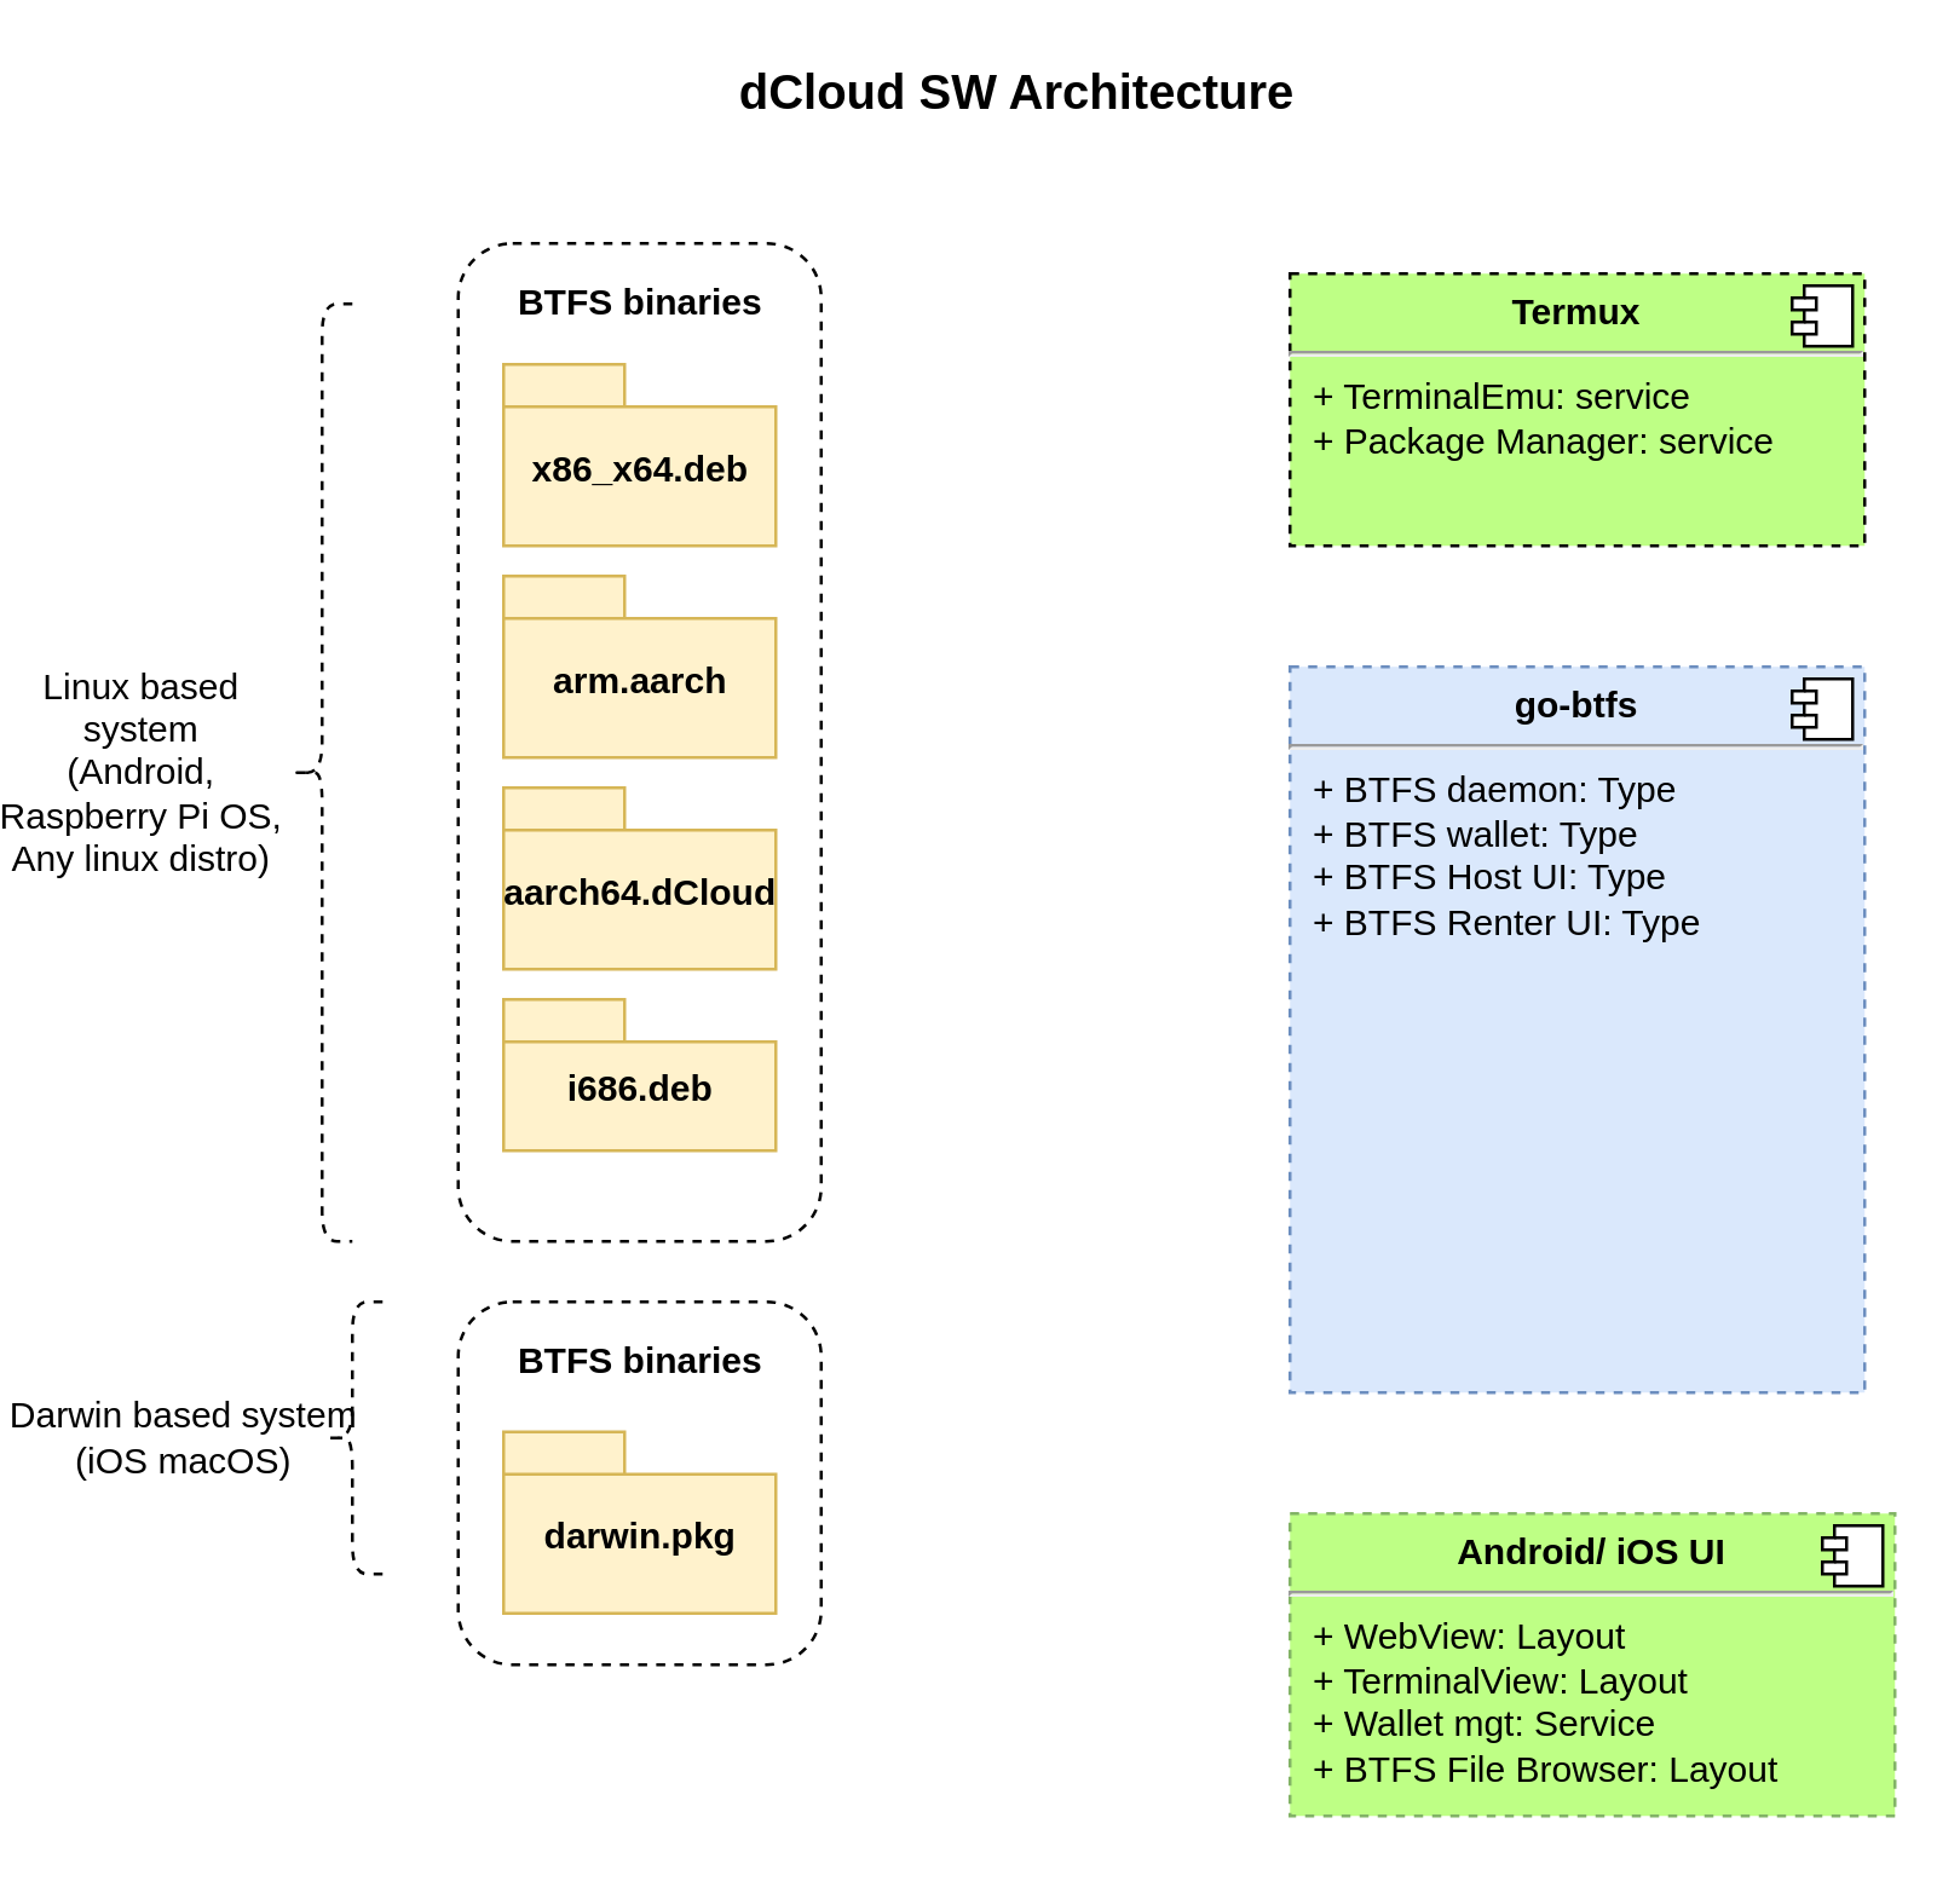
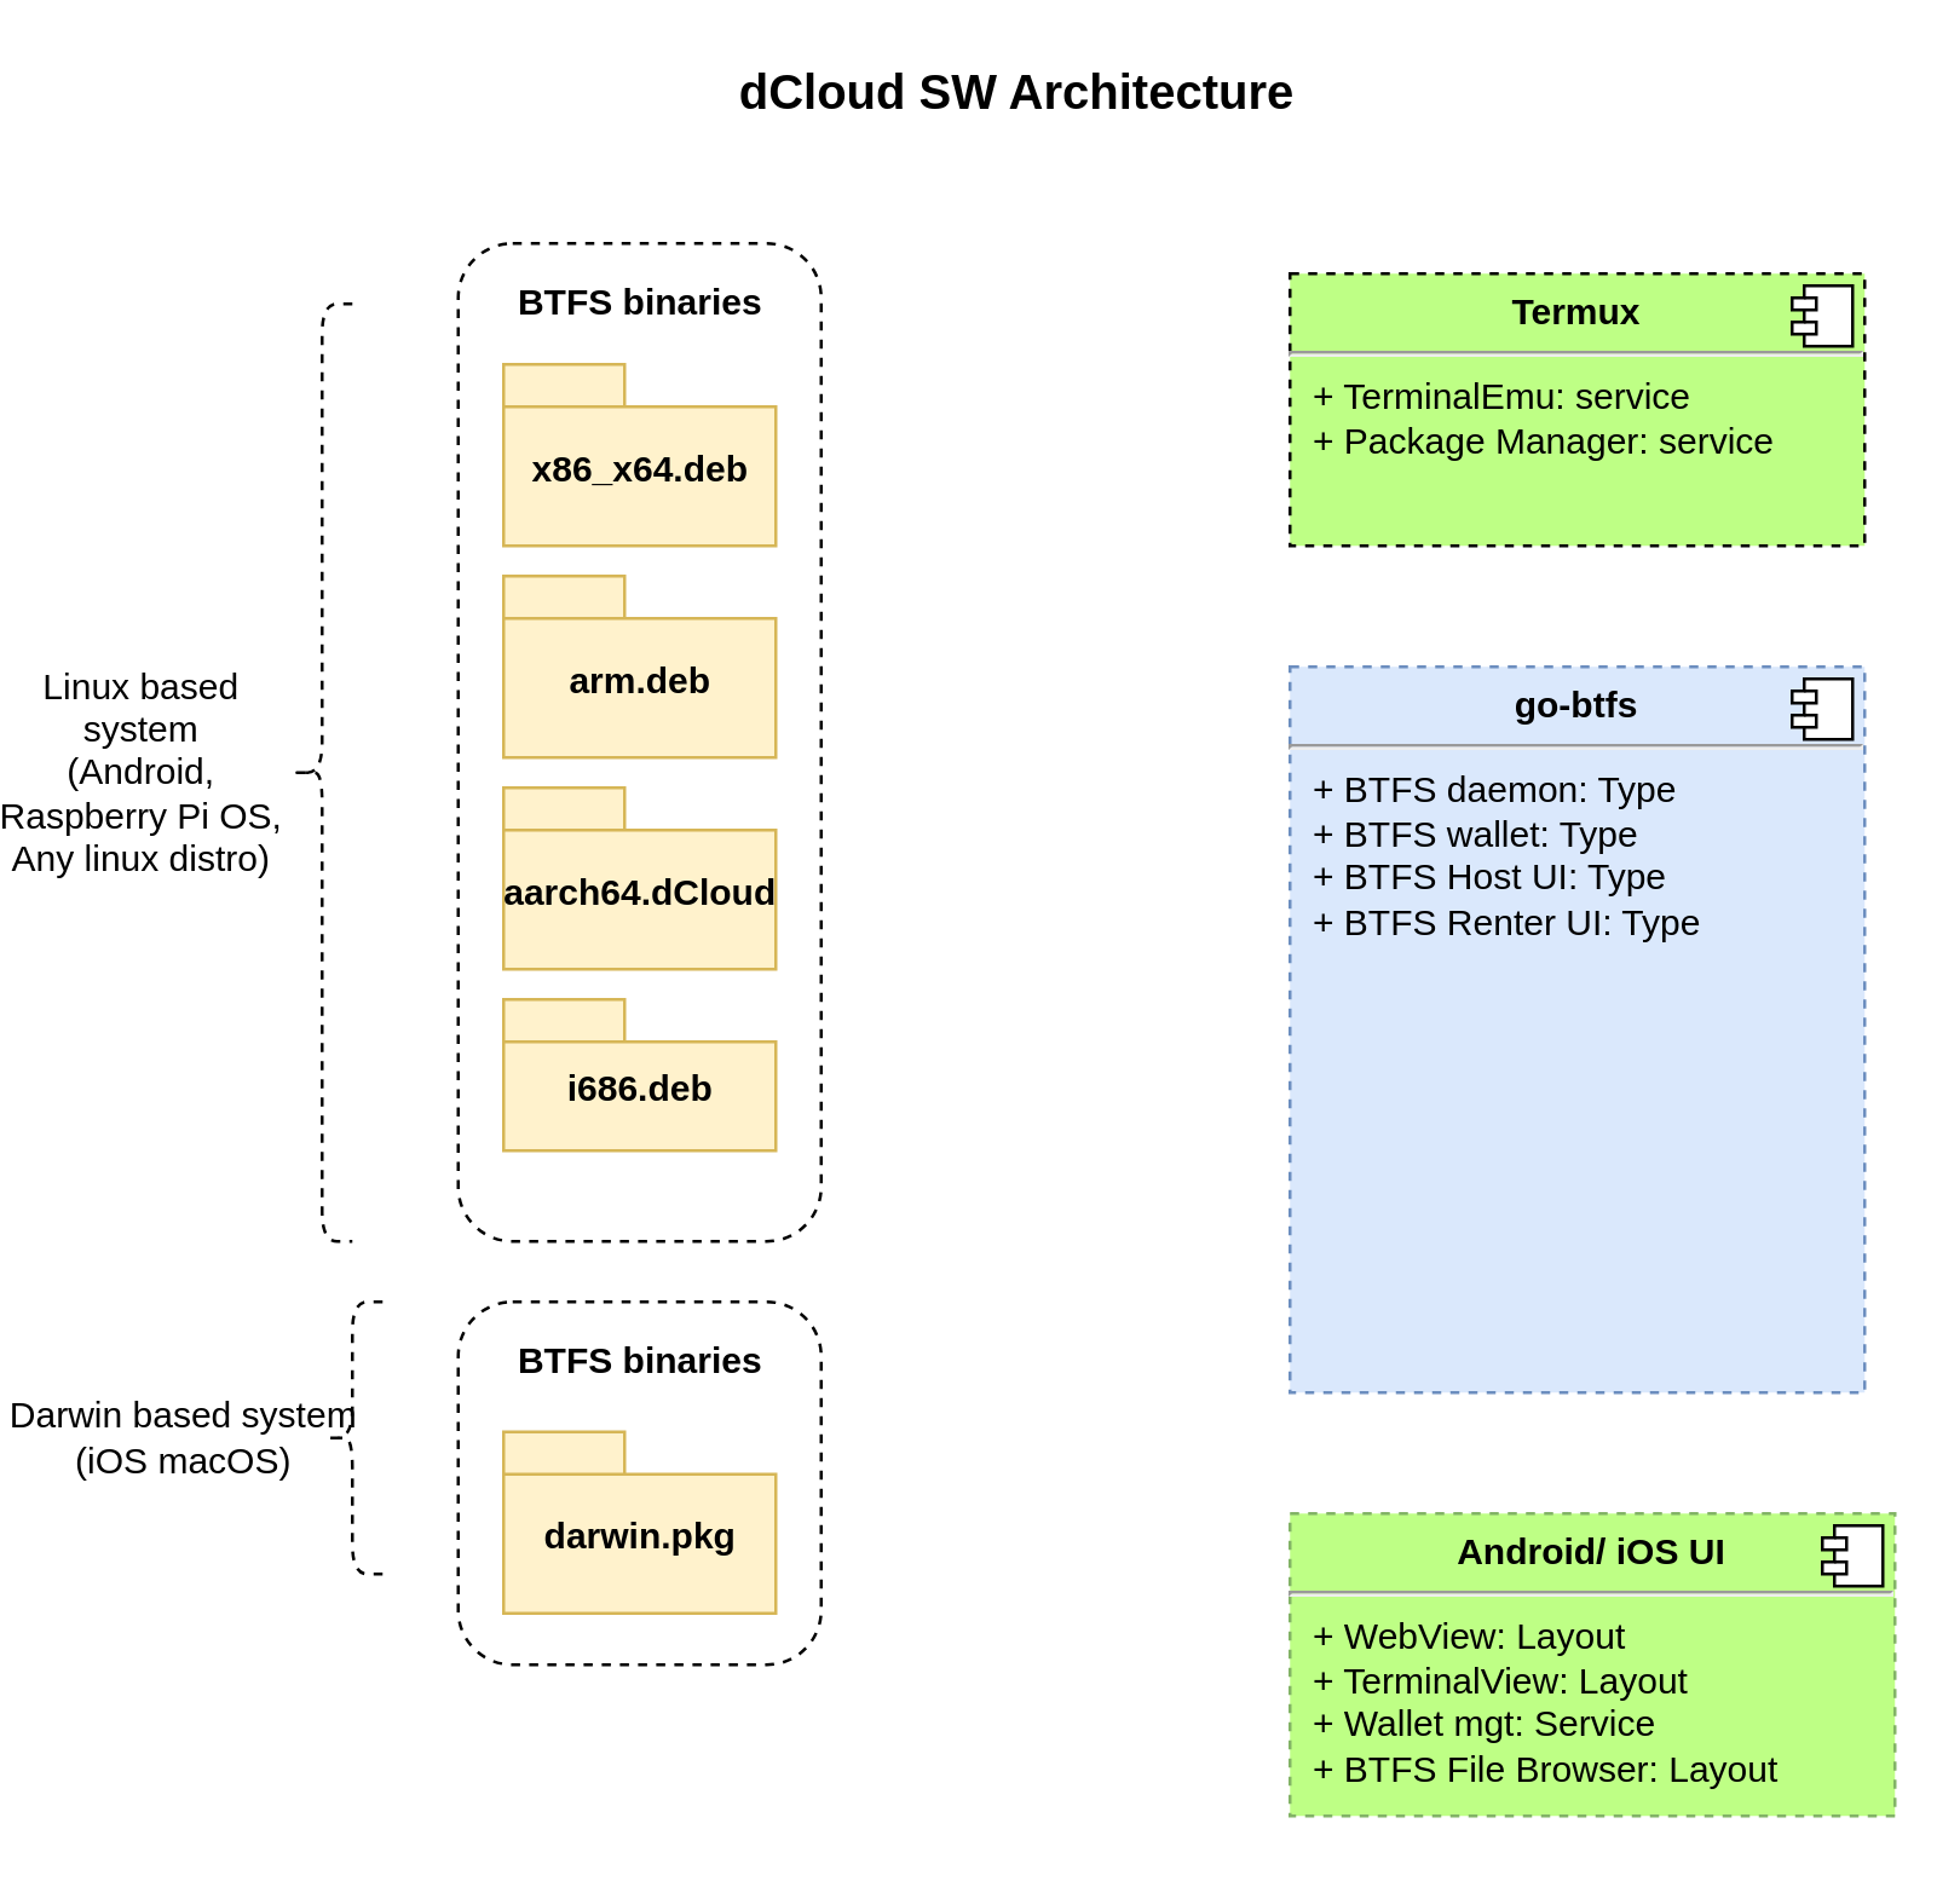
- <mxCell id="4" value="arm.aarch" style="shape=folder;fontStyle=1;spacingTop=10;tabWidth=40;tabHeight=14;tabPosition=left;html=1;fillColor=#fff2cc;strokeColor=#d6b656;" parent="1" vertex="1"><mxGeometry x="90" y="190" width="90" height="60" as="geometry" /></mxCell>
+ <mxCell id="4" value="arm.deb" style="shape=folder;fontStyle=1;spacingTop=10;tabWidth=40;tabHeight=14;tabPosition=left;html=1;fillColor=#fff2cc;strokeColor=#d6b656;" parent="1" vertex="1"><mxGeometry x="90" y="190" width="90" height="60" as="geometry" /></mxCell>
